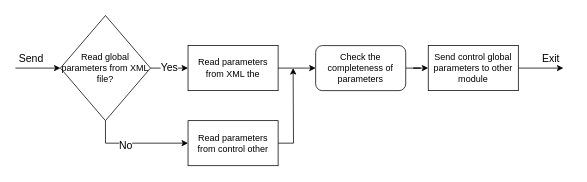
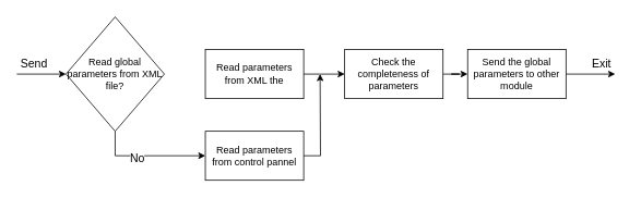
- <mxCell id="5" value="&lt;font style=&quot;font-size: 14px&quot;&gt;Yes&lt;/font&gt;" style="edgeStyle=orthogonalEdgeStyle;rounded=0;orthogonalLoop=1;jettySize=auto;html=1;exitX=1;exitY=0.5;exitDx=0;exitDy=0;entryX=0;entryY=0.5;entryDx=0;entryDy=0;" edge="1" parent="1" source="8" target="3"><mxGeometry relative="1" as="geometry" /></mxCell>
- <mxCell id="12" value="Check the completeness of parameters" style="whiteSpace=wrap;html=1;rounded=1;" vertex="1" parent="1"><mxGeometry x="420" y="60" width="120" height="60" as="geometry" /></mxCell>
+ <mxCell id="12" value="Check the completeness of parameters" style="rounded=0;whiteSpace=wrap;html=1;" vertex="1" parent="1"><mxGeometry x="420" y="60" width="120" height="60" as="geometry" /></mxCell>
- <mxCell id="13" value="Send control global parameters to other module" style="rounded=0;whiteSpace=wrap;html=1;" vertex="1" parent="1"><mxGeometry x="570" y="60" width="120" height="60" as="geometry" /></mxCell>
+ <mxCell id="13" value="Send the global parameters to other module" style="rounded=0;whiteSpace=wrap;html=1;" vertex="1" parent="1"><mxGeometry x="570" y="60" width="120" height="60" as="geometry" /></mxCell>
- <mxCell id="10" value="Read parameters from control other" style="rounded=0;whiteSpace=wrap;html=1;" vertex="1" parent="1"><mxGeometry x="250" y="160" width="120" height="60" as="geometry" /></mxCell>
+ <mxCell id="10" value="Read parameters from control pannel" style="rounded=0;whiteSpace=wrap;html=1;" vertex="1" parent="1"><mxGeometry x="250" y="160" width="120" height="60" as="geometry" /></mxCell>
